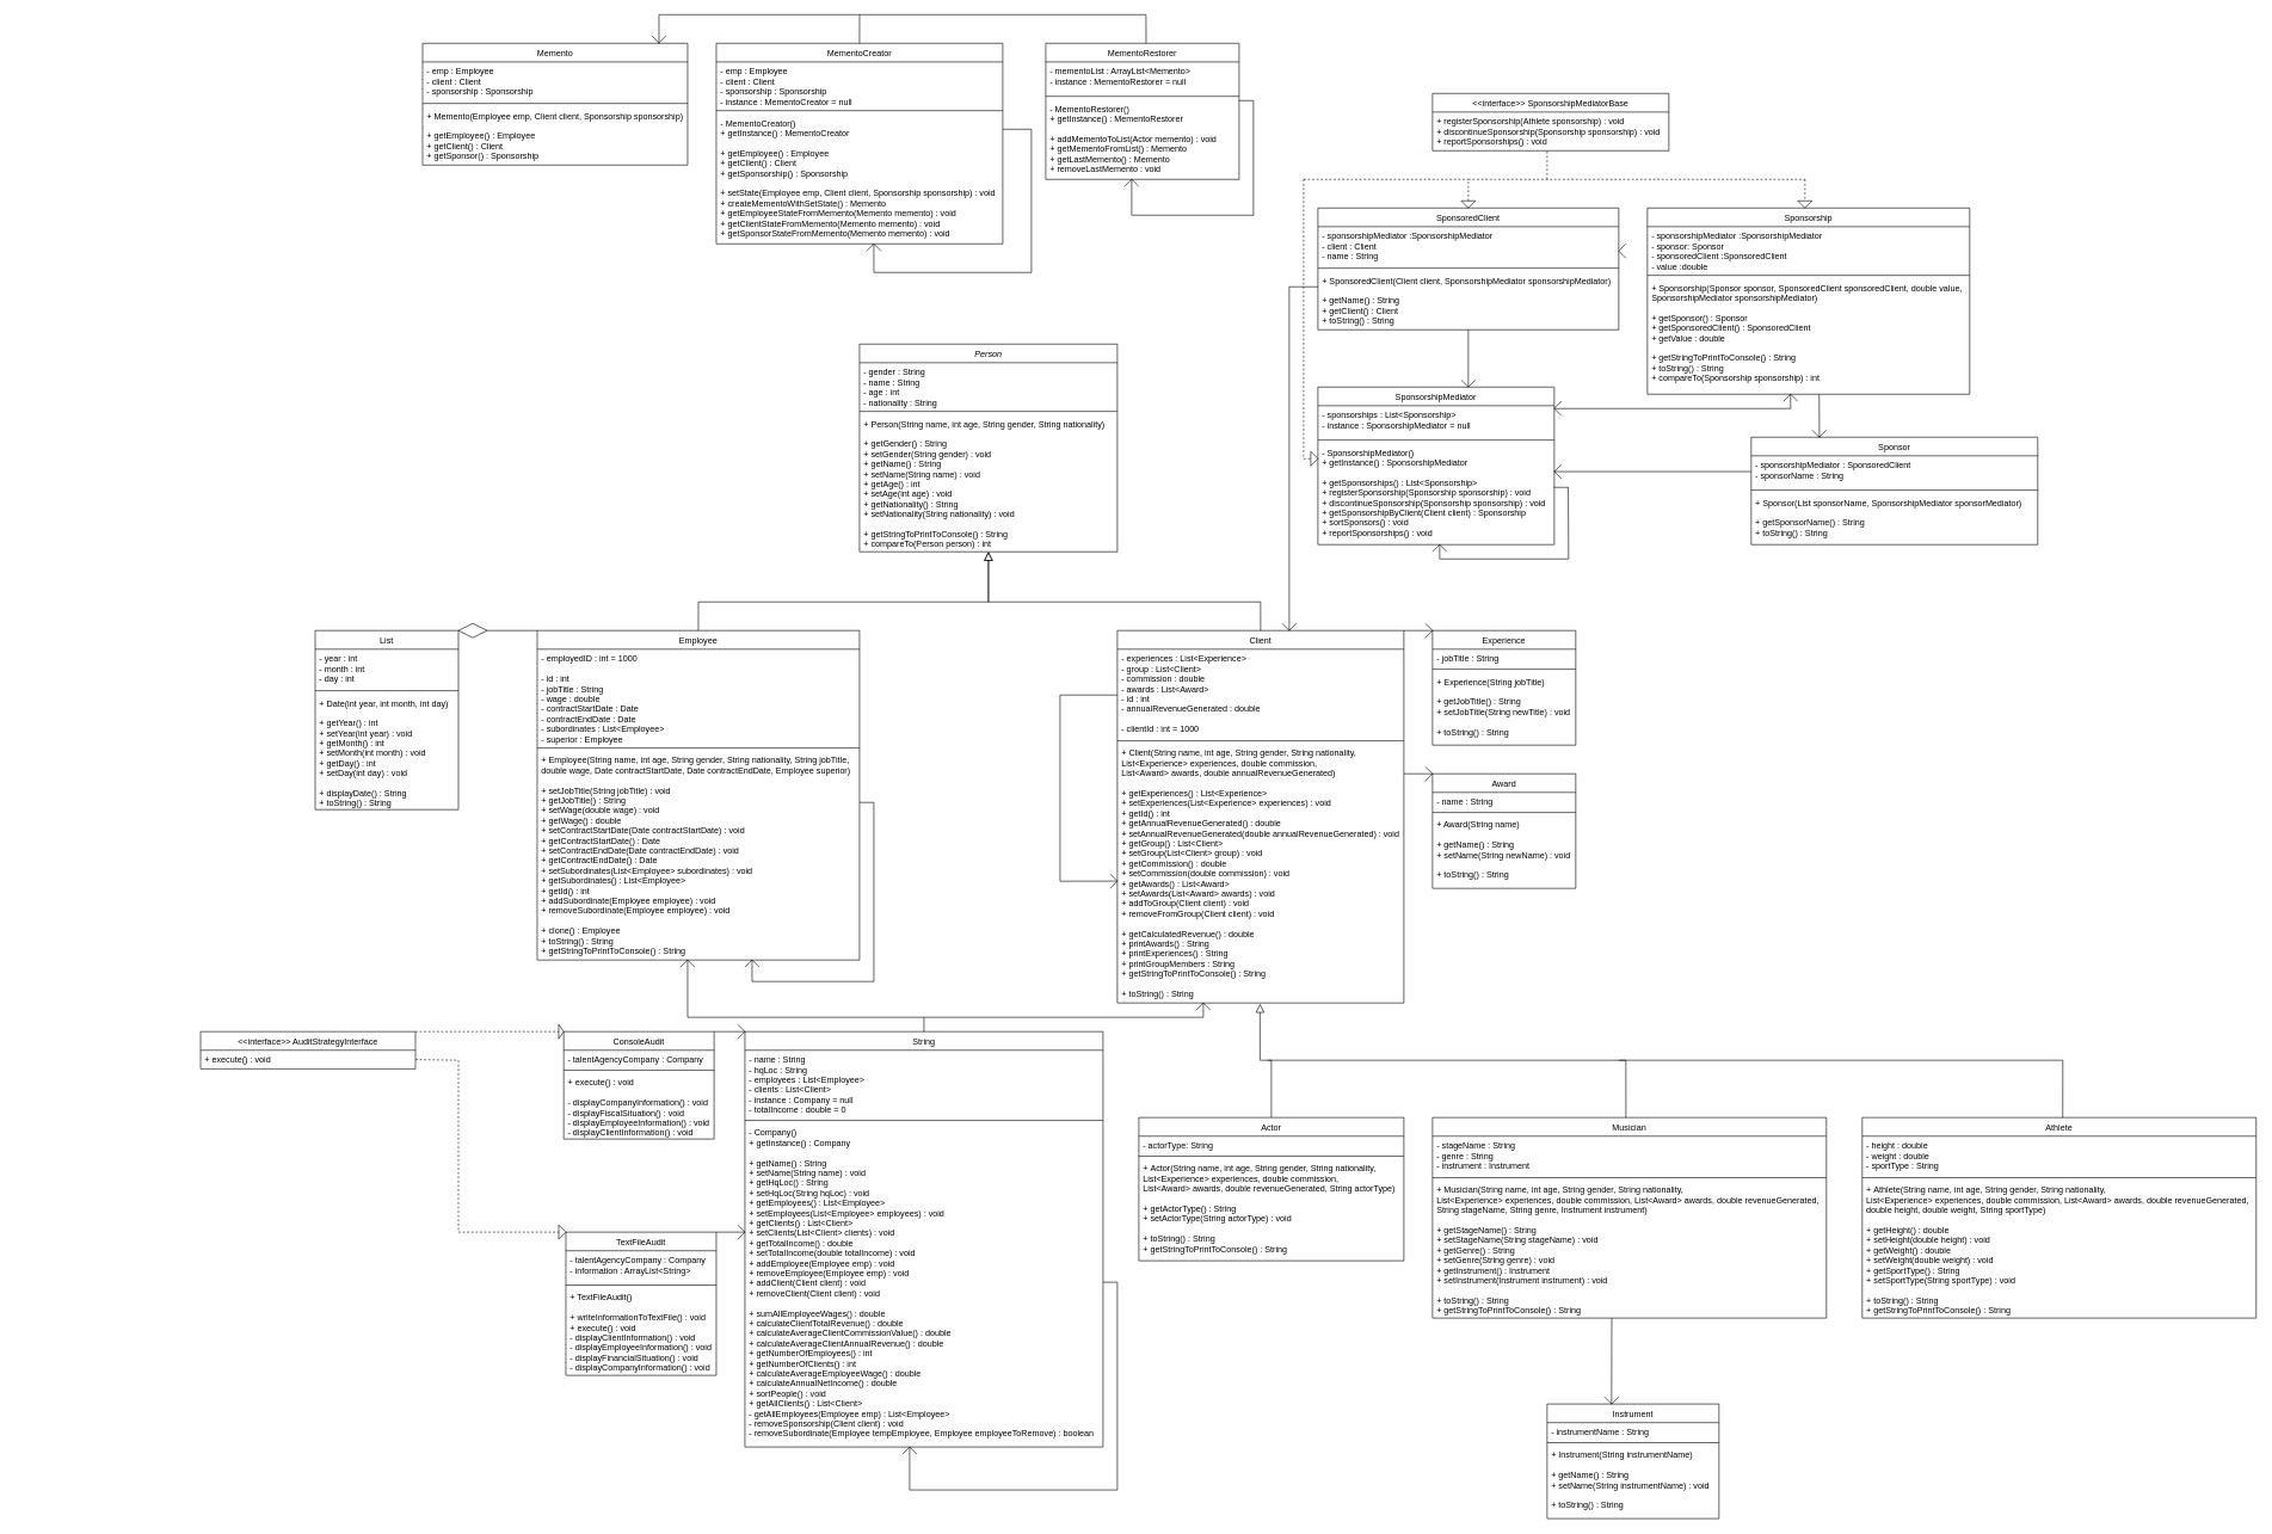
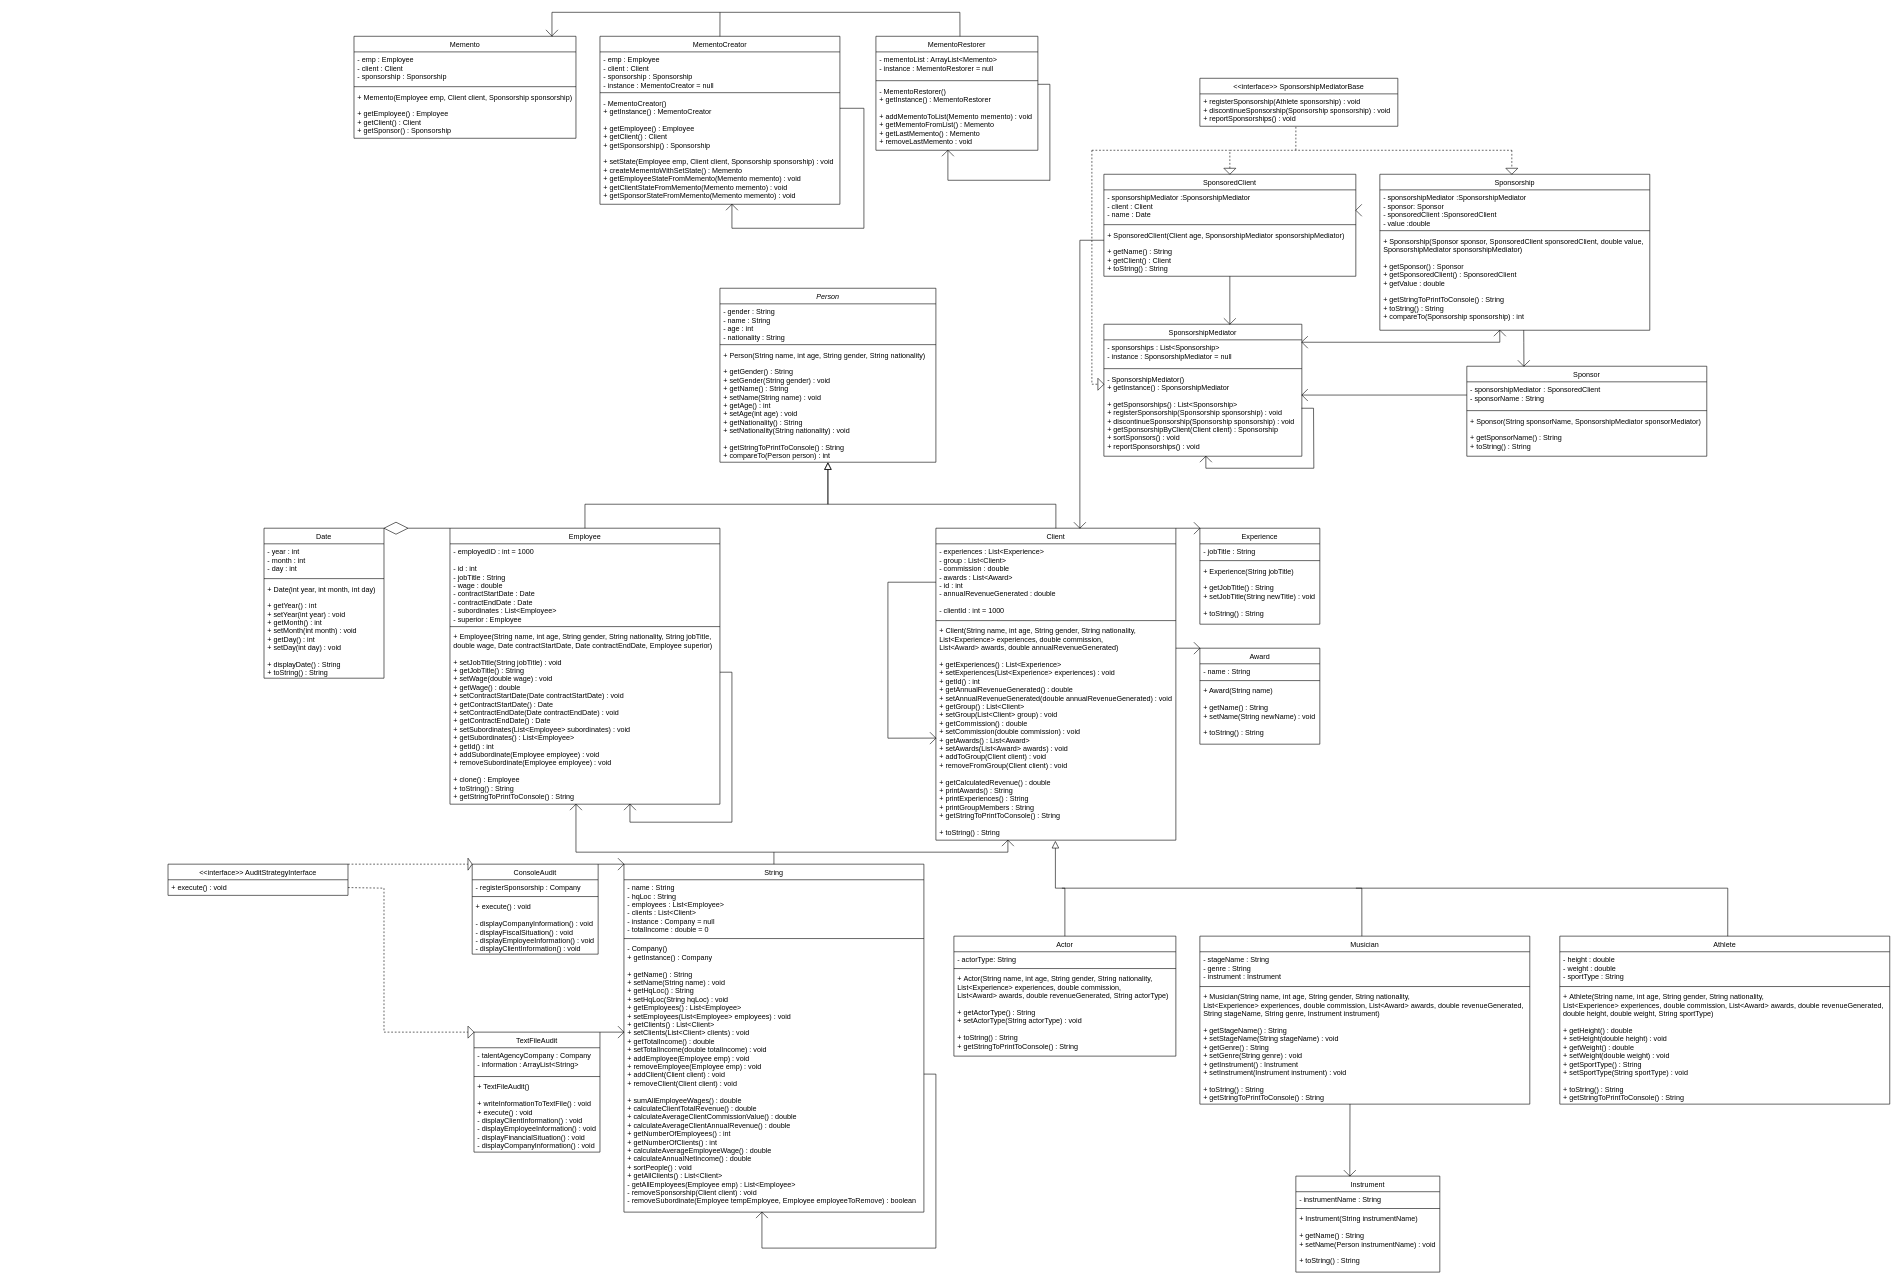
- <mxCell id="109" value="- MementoRestorer()&#10;+ getInstance() : MementoRestorer&#10;&#10;+ addMementoToList(Actor memento) : void&#10;+ getMementoFromList() : Memento&#10;+ getLastMemento() : Memento&#10;+ removeLastMemento : void" style="text;align=left;verticalAlign=top;spacingLeft=4;spacingRight=4;overflow=hidden;rotatable=0;points=[[0,0.5],[1,0.5]];portConstraint=eastwest;" parent="106" vertex="1"><mxGeometry y="78" width="270" height="112" as="geometry" /></mxCell>
+ <mxCell id="109" value="- MementoRestorer()&#10;+ getInstance() : MementoRestorer&#10;&#10;+ addMementoToList(Memento memento) : void&#10;+ getMementoFromList() : Memento&#10;+ getLastMemento() : Memento&#10;+ removeLastMemento : void" style="text;align=left;verticalAlign=top;spacingLeft=4;spacingRight=4;overflow=hidden;rotatable=0;points=[[0,0.5],[1,0.5]];portConstraint=eastwest;" parent="106" vertex="1"><mxGeometry y="78" width="270" height="112" as="geometry" /></mxCell>
- <mxCell id="137" value="- sponsorshipMediator :SponsorshipMediator&#10;- client : Client&#10;- name : String" style="text;align=left;verticalAlign=top;spacingLeft=4;spacingRight=4;overflow=hidden;rotatable=0;points=[[0,0.5],[1,0.5]];portConstraint=eastwest;" vertex="1" parent="136"><mxGeometry y="26" width="420" height="54" as="geometry" /></mxCell>
+ <mxCell id="137" value="- sponsorshipMediator :SponsorshipMediator&#10;- client : Client&#10;- name : Date" style="text;align=left;verticalAlign=top;spacingLeft=4;spacingRight=4;overflow=hidden;rotatable=0;points=[[0,0.5],[1,0.5]];portConstraint=eastwest;" vertex="1" parent="136"><mxGeometry y="26" width="420" height="54" as="geometry" /></mxCell>
- <mxCell id="139" value="+ SponsoredClient(Client client, SponsorshipMediator sponsorshipMediator)&#10;&#10;+ getName() : String&#10;+ getClient() : Client&#10;+ toString() : String" style="text;align=left;verticalAlign=top;spacingLeft=4;spacingRight=4;overflow=hidden;rotatable=0;points=[[0,0.5],[1,0.5]];portConstraint=eastwest;" vertex="1" parent="136"><mxGeometry y="88" width="420" height="82" as="geometry" /></mxCell>
+ <mxCell id="139" value="+ SponsoredClient(Client age, SponsorshipMediator sponsorshipMediator)&#10;&#10;+ getName() : String&#10;+ getClient() : Client&#10;+ toString() : String" style="text;align=left;verticalAlign=top;spacingLeft=4;spacingRight=4;overflow=hidden;rotatable=0;points=[[0,0.5],[1,0.5]];portConstraint=eastwest;" vertex="1" parent="136"><mxGeometry y="88" width="420" height="82" as="geometry" /></mxCell>
- <mxCell id="131" value="+ Sponsor(List sponsorName, SponsorshipMediator sponsorMediator)&#10;&#10;+ getSponsorName() : String&#10;+ toString() : String" style="text;align=left;verticalAlign=top;spacingLeft=4;spacingRight=4;overflow=hidden;rotatable=0;points=[[0,0.5],[1,0.5]];portConstraint=eastwest;" vertex="1" parent="128"><mxGeometry y="78" width="400" height="72" as="geometry" /></mxCell>
+ <mxCell id="131" value="+ Sponsor(String sponsorName, SponsorshipMediator sponsorMediator)&#10;&#10;+ getSponsorName() : String&#10;+ toString() : String" style="text;align=left;verticalAlign=top;spacingLeft=4;spacingRight=4;overflow=hidden;rotatable=0;points=[[0,0.5],[1,0.5]];portConstraint=eastwest;" vertex="1" parent="128"><mxGeometry y="78" width="400" height="72" as="geometry" /></mxCell>
- <mxCell id="34" value="List" style="swimlane;fontStyle=0;align=center;verticalAlign=top;childLayout=stackLayout;horizontal=1;startSize=26;horizontalStack=0;resizeParent=1;resizeLast=0;collapsible=1;marginBottom=0;rounded=0;shadow=0;strokeWidth=1;" parent="1" vertex="1"><mxGeometry x="439" y="880" width="200" height="250" as="geometry"><mxRectangle x="550" y="140" width="160" height="26" as="alternateBounds" /></mxGeometry></mxCell>
+ <mxCell id="34" value="Date" style="swimlane;fontStyle=0;align=center;verticalAlign=top;childLayout=stackLayout;horizontal=1;startSize=26;horizontalStack=0;resizeParent=1;resizeLast=0;collapsible=1;marginBottom=0;rounded=0;shadow=0;strokeWidth=1;" parent="1" vertex="1"><mxGeometry x="439" y="880" width="200" height="250" as="geometry"><mxRectangle x="550" y="140" width="160" height="26" as="alternateBounds" /></mxGeometry></mxCell>
- <mxCell id="48" value="- talentAgencyCompany : Company" style="text;align=left;verticalAlign=top;spacingLeft=4;spacingRight=4;overflow=hidden;rotatable=0;points=[[0,0.5],[1,0.5]];portConstraint=eastwest;" parent="47" vertex="1"><mxGeometry y="26" width="210" height="24" as="geometry" /></mxCell>
+ <mxCell id="48" value="- registerSponsorship : Company" style="text;align=left;verticalAlign=top;spacingLeft=4;spacingRight=4;overflow=hidden;rotatable=0;points=[[0,0.5],[1,0.5]];portConstraint=eastwest;" parent="47" vertex="1"><mxGeometry y="26" width="210" height="24" as="geometry" /></mxCell>
- <mxCell id="94" value="+ Instrument(String instrumentName)&#10;&#10;+ getName() : String&#10;+ setName(String instrumentName) : void&#10;&#10;+ toString() : String" style="text;align=left;verticalAlign=top;spacingLeft=4;spacingRight=4;overflow=hidden;rotatable=0;points=[[0,0.5],[1,0.5]];portConstraint=eastwest;" parent="91" vertex="1"><mxGeometry y="58" width="240" height="102" as="geometry" /></mxCell>
+ <mxCell id="94" value="+ Instrument(String instrumentName)&#10;&#10;+ getName() : String&#10;+ setName(Person instrumentName) : void&#10;&#10;+ toString() : String" style="text;align=left;verticalAlign=top;spacingLeft=4;spacingRight=4;overflow=hidden;rotatable=0;points=[[0,0.5],[1,0.5]];portConstraint=eastwest;" parent="91" vertex="1"><mxGeometry y="58" width="240" height="102" as="geometry" /></mxCell>
